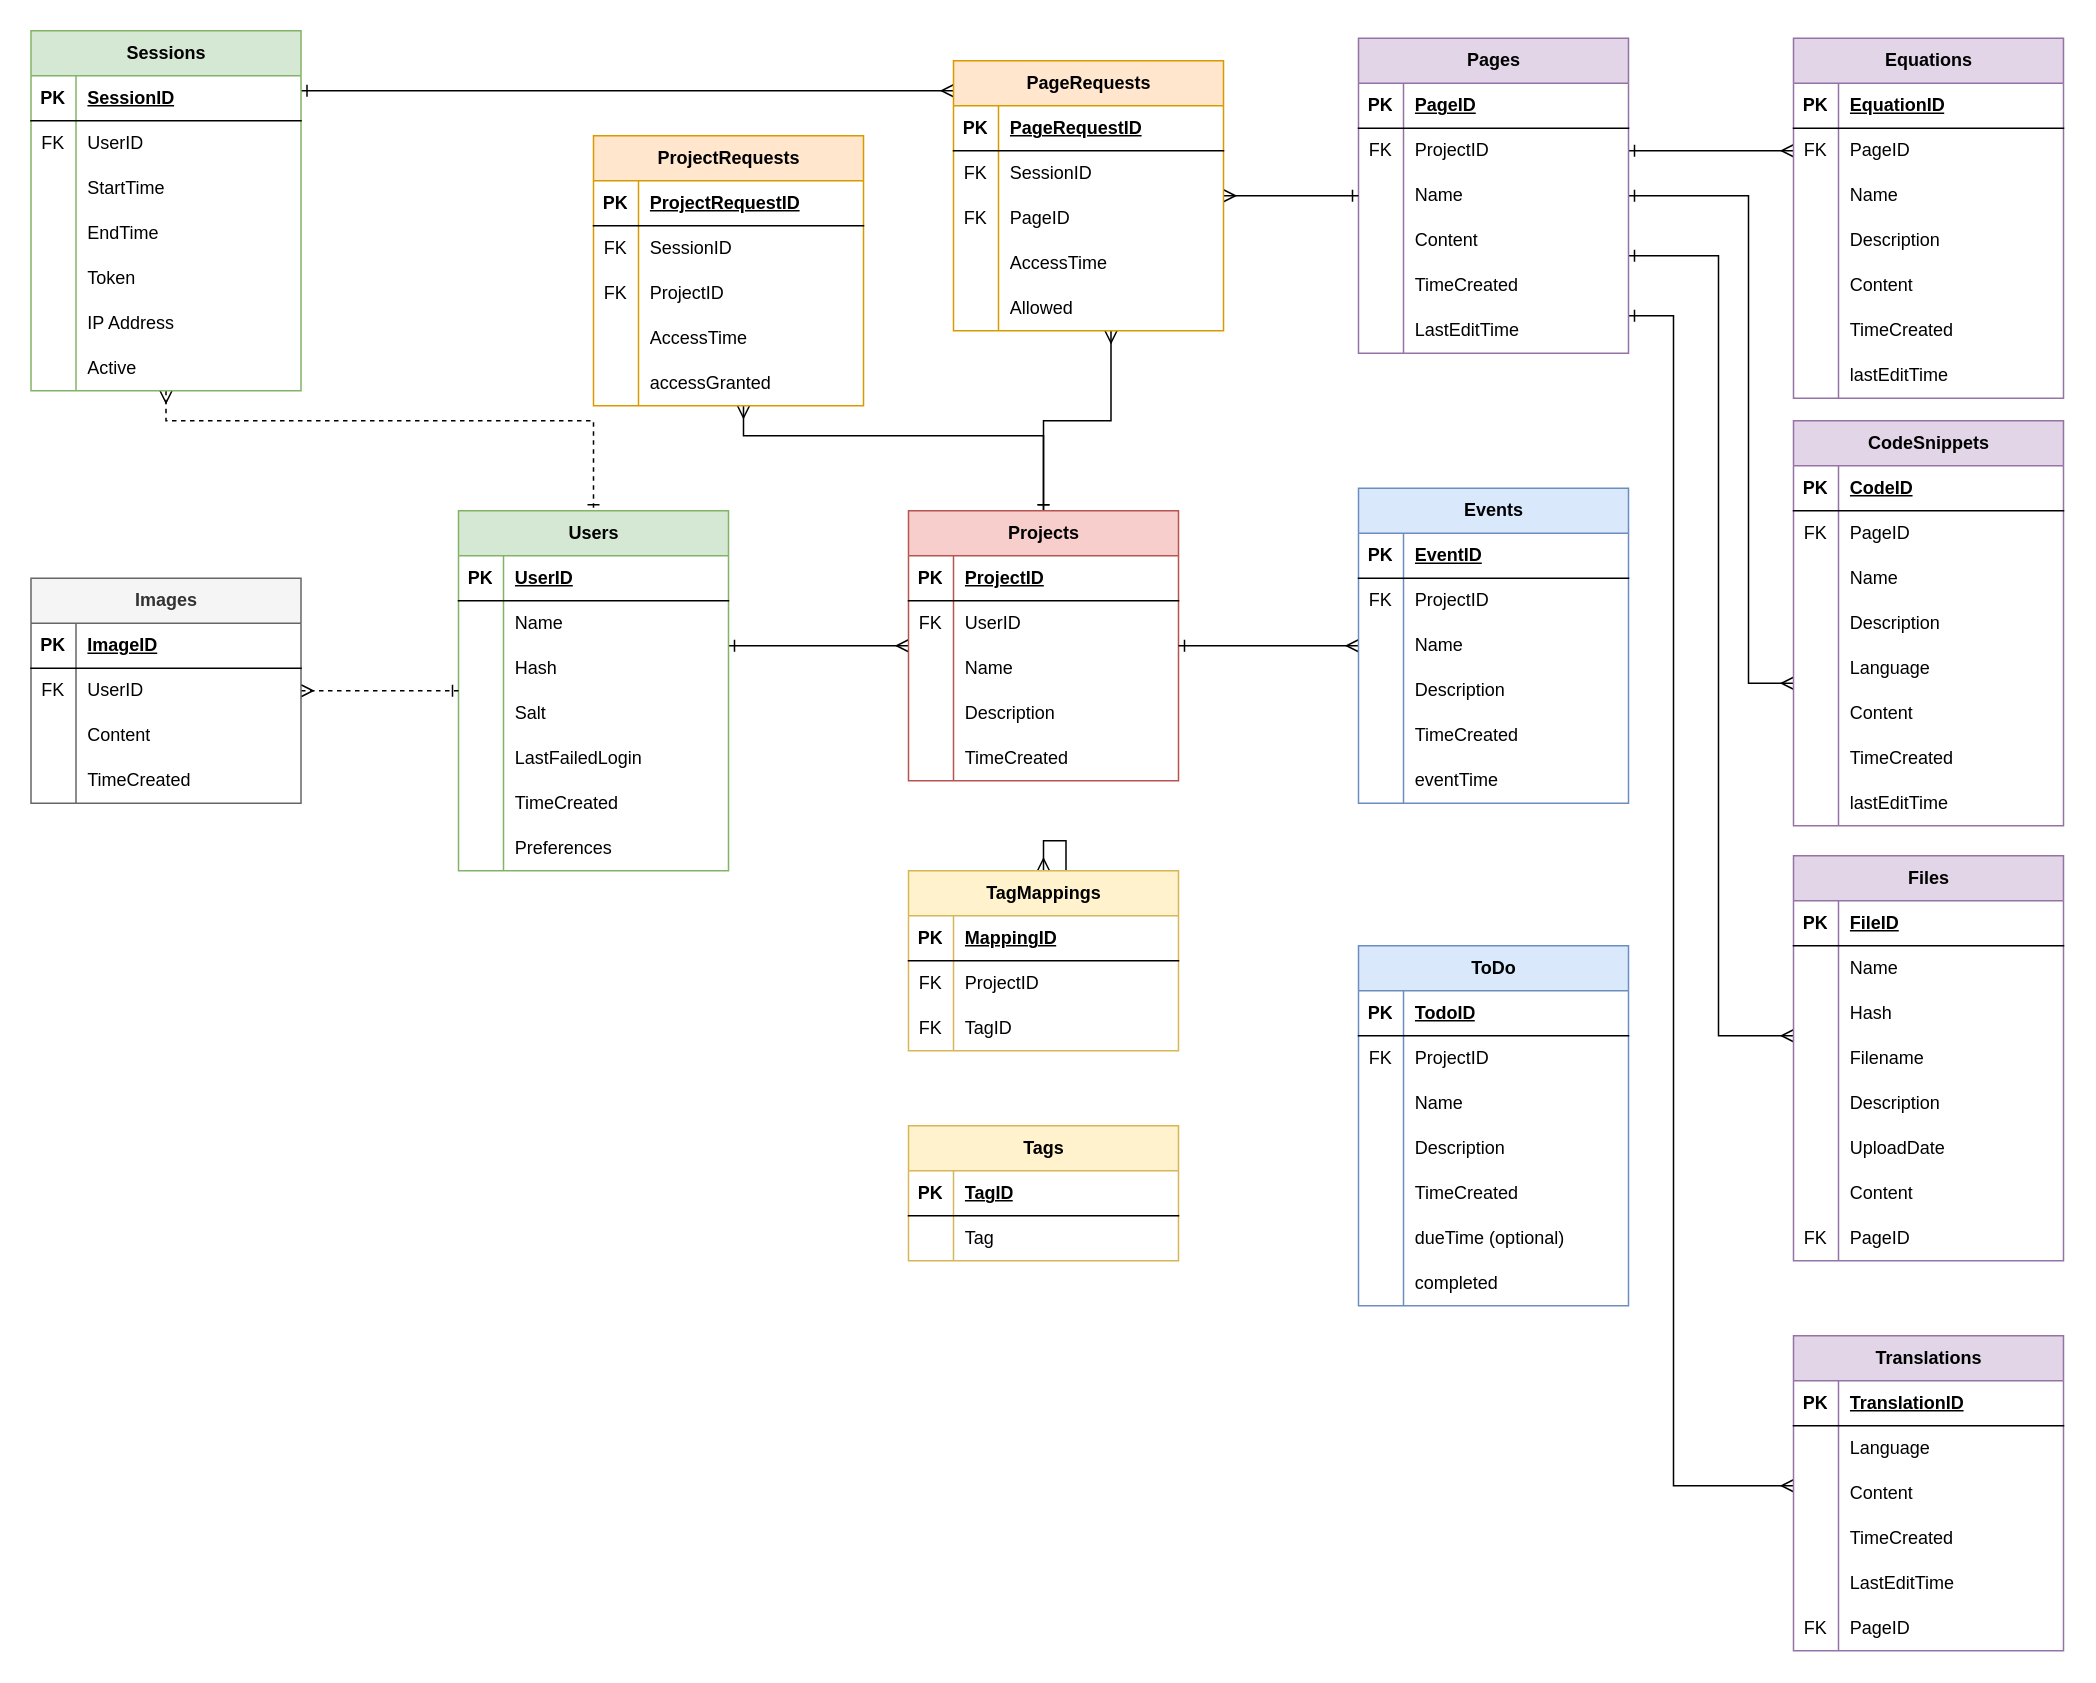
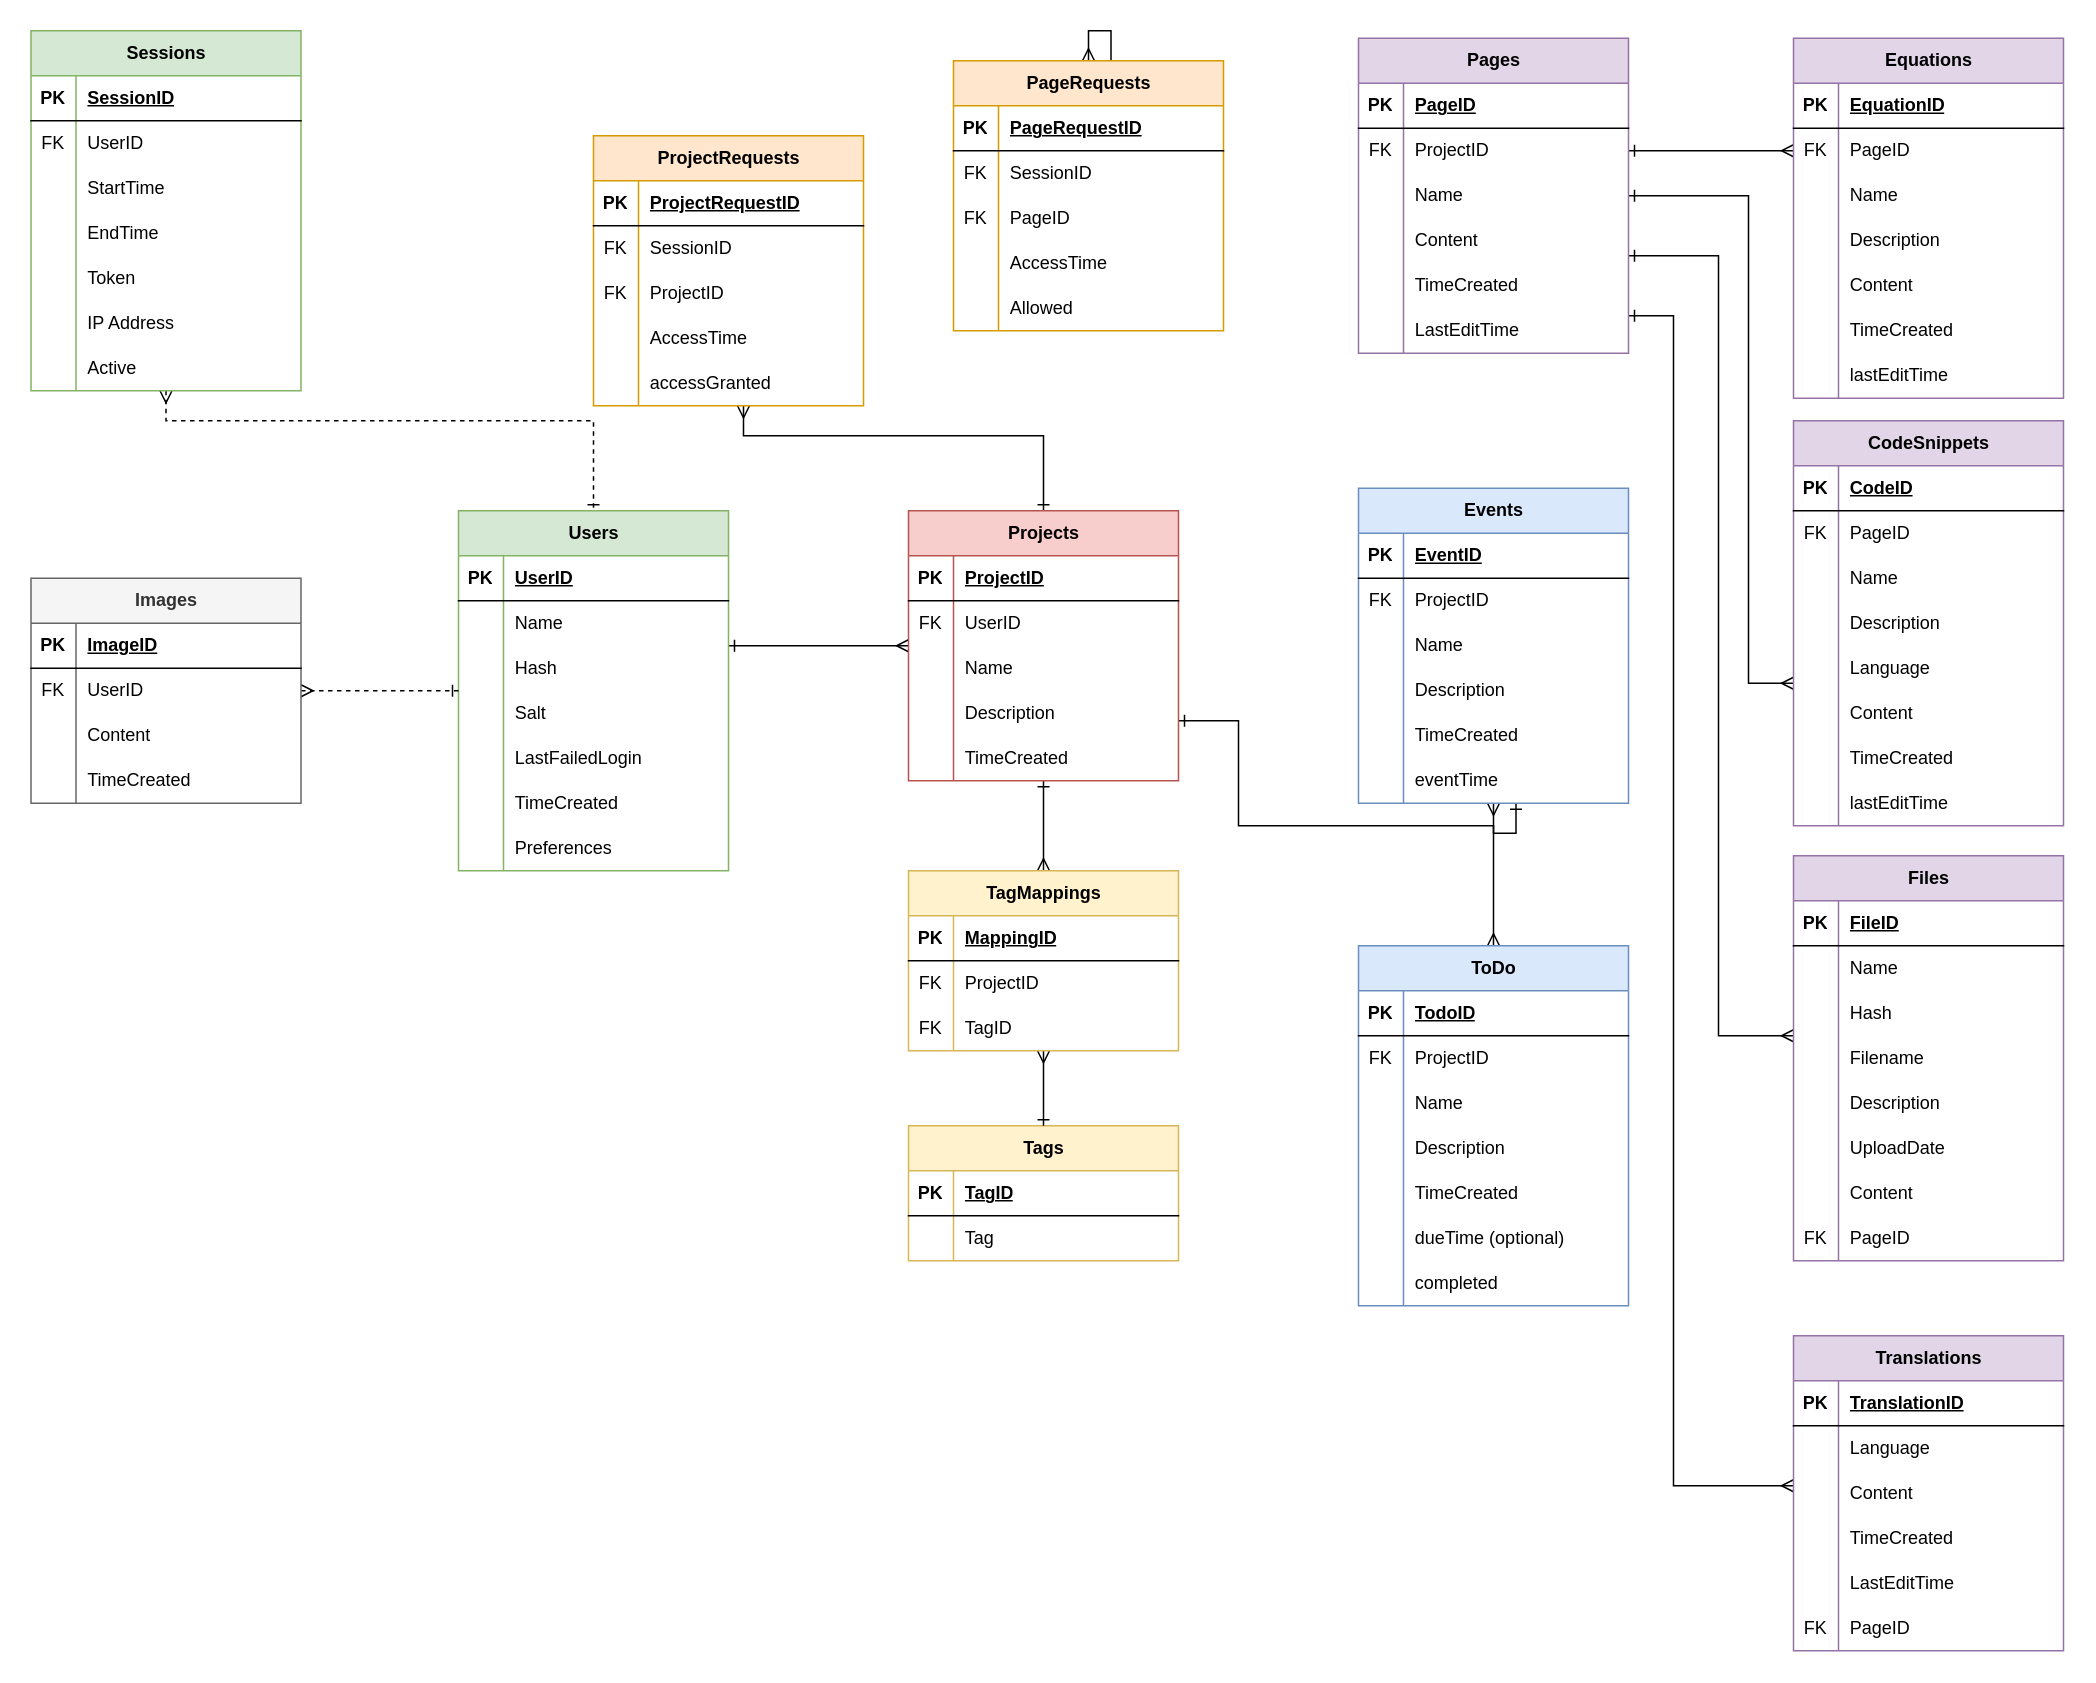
- <mxCell id="3" style="edgeStyle=orthogonalEdgeStyle;rounded=0;orthogonalLoop=1;jettySize=auto;html=1;endArrow=ERmany;endFill=0;startArrow=ERone;startFill=0;" parent="1" source="4" target="254" edge="1"><mxGeometry relative="1" as="geometry"><Array as="points"><mxPoint x="525" y="60" /><mxPoint x="525" y="60" /></Array></mxGeometry></mxCell>
- <mxCell id="253" style="edgeStyle=orthogonalEdgeStyle;rounded=0;orthogonalLoop=1;jettySize=auto;html=1;startArrow=ERmany;startFill=0;endArrow=ERone;endFill=0;" parent="1" source="254" target="53" edge="1"><mxGeometry relative="1" as="geometry" /></mxCell>
+ <mxCell id="253" style="edgeStyle=orthogonalEdgeStyle;rounded=0;orthogonalLoop=1;jettySize=auto;html=1;startArrow=ERmany;startFill=0;endArrow=ERone;endFill=0;" parent="1" source="254" target="257" edge="1"><mxGeometry relative="1" as="geometry" /></mxCell>
- <mxCell id="74" style="edgeStyle=orthogonalEdgeStyle;rounded=0;orthogonalLoop=1;jettySize=auto;html=1;endArrow=ERmany;endFill=0;startArrow=ERone;startFill=0;" parent="1" source="75" target="269" edge="1"><mxGeometry relative="1" as="geometry" /></mxCell>
+ <mxCell id="74" style="edgeStyle=orthogonalEdgeStyle;rounded=0;orthogonalLoop=1;jettySize=auto;html=1;endArrow=ERmany;endFill=0;startArrow=ERone;startFill=0;" parent="1" source="75" target="99" edge="1"><mxGeometry relative="1" as="geometry" /></mxCell>
- <mxCell id="195" style="edgeStyle=orthogonalEdgeStyle;rounded=0;orthogonalLoop=1;jettySize=auto;html=1;startArrow=ERmany;startFill=0;endArrow=ERone;endFill=0;" parent="1" source="196" target="75" edge="1"><mxGeometry relative="1" as="geometry" /></mxCell>
+ <mxCell id="195" style="edgeStyle=orthogonalEdgeStyle;rounded=0;orthogonalLoop=1;jettySize=auto;html=1;startArrow=ERmany;startFill=0;endArrow=ERone;endFill=0;" parent="1" source="196" target="214" edge="1"><mxGeometry relative="1" as="geometry" /></mxCell>
+ <mxCell id="73" style="edgeStyle=orthogonalEdgeStyle;rounded=0;orthogonalLoop=1;jettySize=auto;html=1;endArrow=ERmany;endFill=0;startArrow=ERone;startFill=0;" parent="1" source="75" target="215" edge="1"><mxGeometry relative="1" as="geometry"><Array as="points"><mxPoint x="825" y="480" /><mxPoint x="825" y="550" /><mxPoint x="995" y="550" /></Array></mxGeometry></mxCell>
- <mxCell id="98" style="edgeStyle=orthogonalEdgeStyle;rounded=0;orthogonalLoop=1;jettySize=auto;html=1;endArrow=ERone;endFill=0;startArrow=ERmany;startFill=0;" parent="1" source="99" target="102" edge="1"><mxGeometry relative="1" as="geometry" /></mxCell>
+ <mxCell id="98" style="edgeStyle=orthogonalEdgeStyle;rounded=0;orthogonalLoop=1;jettySize=auto;html=1;endArrow=ERone;endFill=0;startArrow=ERmany;startFill=0;" parent="1" source="99" target="91" edge="1"><mxGeometry relative="1" as="geometry" /></mxCell>
